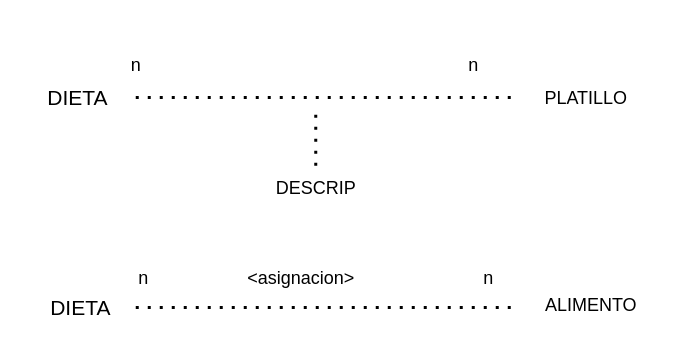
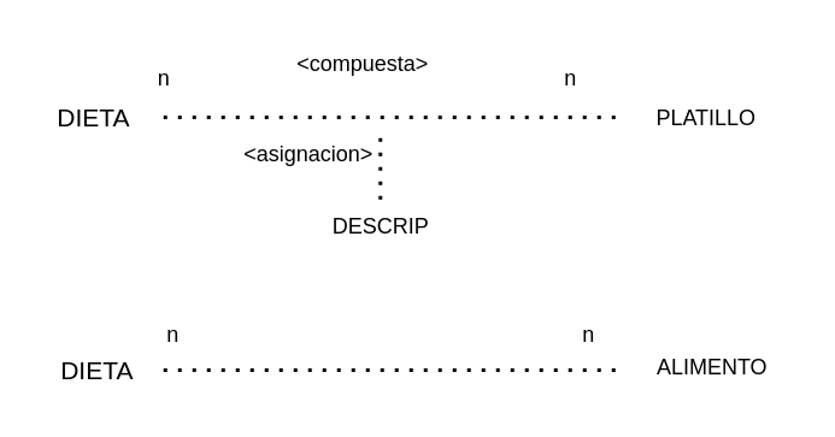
+ <mxCell id="7" value="&lt;font style=&quot;vertical-align: inherit;&quot;&gt;&lt;font style=&quot;vertical-align: inherit;&quot;&gt;&amp;lt;compuesta&amp;gt;&lt;/font&gt;&lt;/font&gt;" style="text;html=1;align=center;verticalAlign=middle;resizable=0;points=[];autosize=1;strokeColor=none;fillColor=none;" vertex="1" parent="1"><mxGeometry x="150" y="20" width="100" height="30" as="geometry" /></mxCell>
- <mxCell id="15" value="&amp;lt;asignacion&amp;gt;" style="text;html=1;align=center;verticalAlign=middle;resizable=0;points=[];autosize=1;strokeColor=none;fillColor=none;" vertex="1" parent="1"><mxGeometry x="155" y="170" width="90" height="30" as="geometry" /></mxCell>
+ <mxCell id="15" value="&amp;lt;asignacion&amp;gt;" style="text;html=1;align=center;verticalAlign=middle;resizable=0;points=[];autosize=1;strokeColor=none;fillColor=none;" vertex="1" parent="1"><mxGeometry x="125" y="70" width="90" height="30" as="geometry" /></mxCell>
